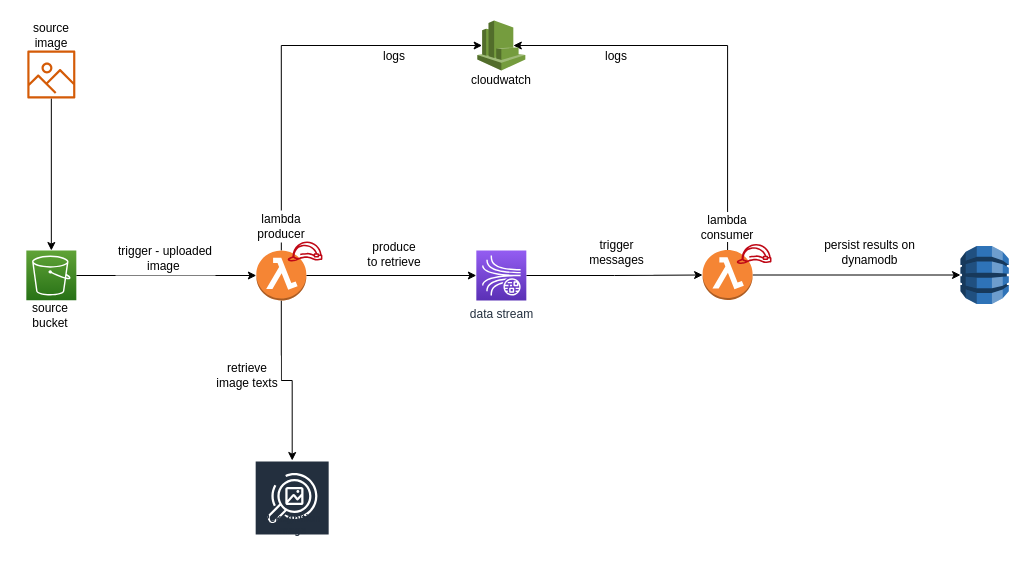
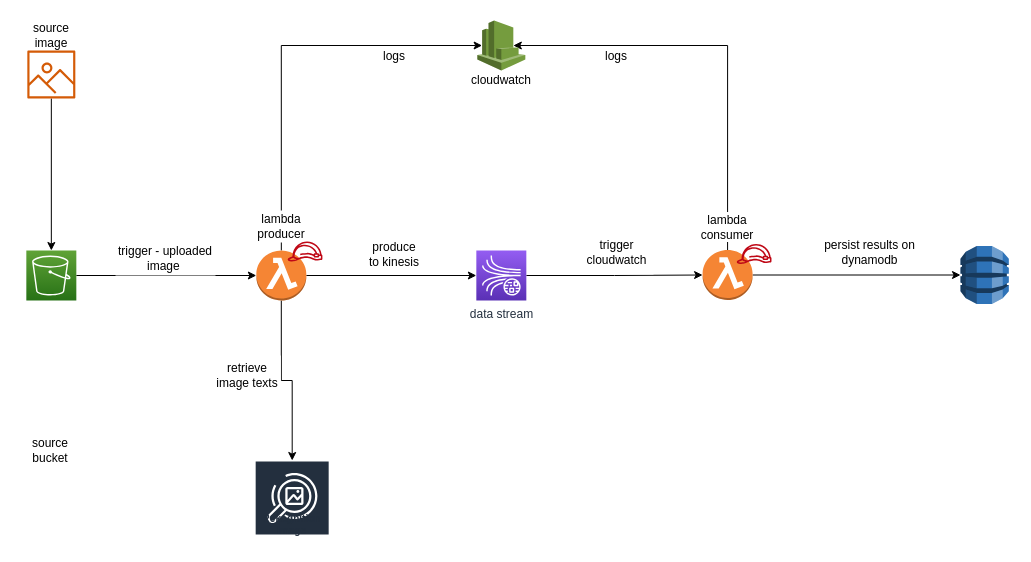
- <mxCell id="28" value="trigger messages" style="text;html=1;strokeColor=none;fillColor=default;align=center;verticalAlign=middle;whiteSpace=wrap;rounded=0;" vertex="1" parent="1"><mxGeometry x="580" y="229" width="73" height="45" as="geometry" /></mxCell>
+ <mxCell id="28" value="trigger cloudwatch" style="text;html=1;strokeColor=none;fillColor=default;align=center;verticalAlign=middle;whiteSpace=wrap;rounded=0;" vertex="1" parent="1"><mxGeometry x="580" y="229" width="73" height="45" as="geometry" /></mxCell>
- <mxCell id="19" value="produce to retrieve" style="text;html=1;strokeColor=none;fillColor=default;align=center;verticalAlign=middle;whiteSpace=wrap;rounded=0;" vertex="1" parent="1"><mxGeometry x="365" y="234" width="58.34" height="40" as="geometry" /></mxCell>
+ <mxCell id="19" value="produce to kinesis" style="text;html=1;strokeColor=none;fillColor=default;align=center;verticalAlign=middle;whiteSpace=wrap;rounded=0;" vertex="1" parent="1"><mxGeometry x="365" y="234" width="58.34" height="40" as="geometry" /></mxCell>
- <mxCell id="12" value="source bucket" style="text;html=1;strokeColor=none;fillColor=default;align=center;verticalAlign=middle;whiteSpace=wrap;rounded=0;" vertex="1" parent="1"><mxGeometry x="20" y="300" width="60" height="30" as="geometry" /></mxCell>
+ <mxCell id="12" value="source bucket" style="text;html=1;strokeColor=none;fillColor=default;align=center;verticalAlign=middle;whiteSpace=wrap;rounded=0;" vertex="1" parent="1"><mxGeometry x="20" y="435" width="60" height="30" as="geometry" /></mxCell>
